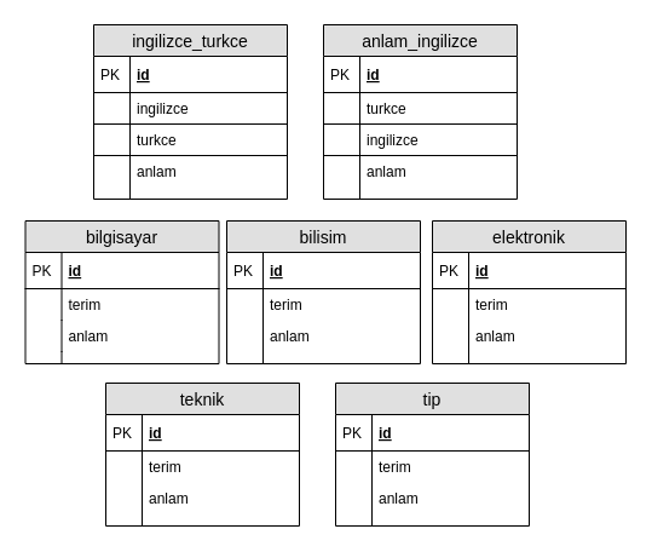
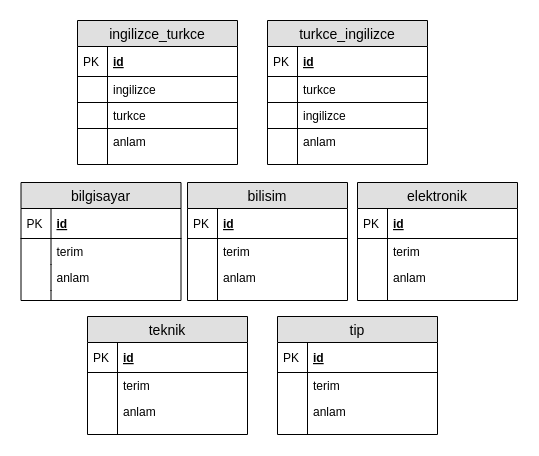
- <mxCell id="2" value="anlam_ingilizce" style="swimlane;fontStyle=0;childLayout=stackLayout;horizontal=1;startSize=26;fillColor=#e0e0e0;horizontalStack=0;resizeParent=1;resizeParentMax=0;resizeLast=0;collapsible=1;marginBottom=0;swimlaneFillColor=#ffffff;align=center;fontSize=14;" parent="1" vertex="1"><mxGeometry x="267" y="20" width="160" height="144" as="geometry" /></mxCell>
+ <mxCell id="2" value="turkce_ingilizce" style="swimlane;fontStyle=0;childLayout=stackLayout;horizontal=1;startSize=26;fillColor=#e0e0e0;horizontalStack=0;resizeParent=1;resizeParentMax=0;resizeLast=0;collapsible=1;marginBottom=0;swimlaneFillColor=#ffffff;align=center;fontSize=14;" parent="1" vertex="1"><mxGeometry x="267" y="20" width="160" height="144" as="geometry" /></mxCell>
